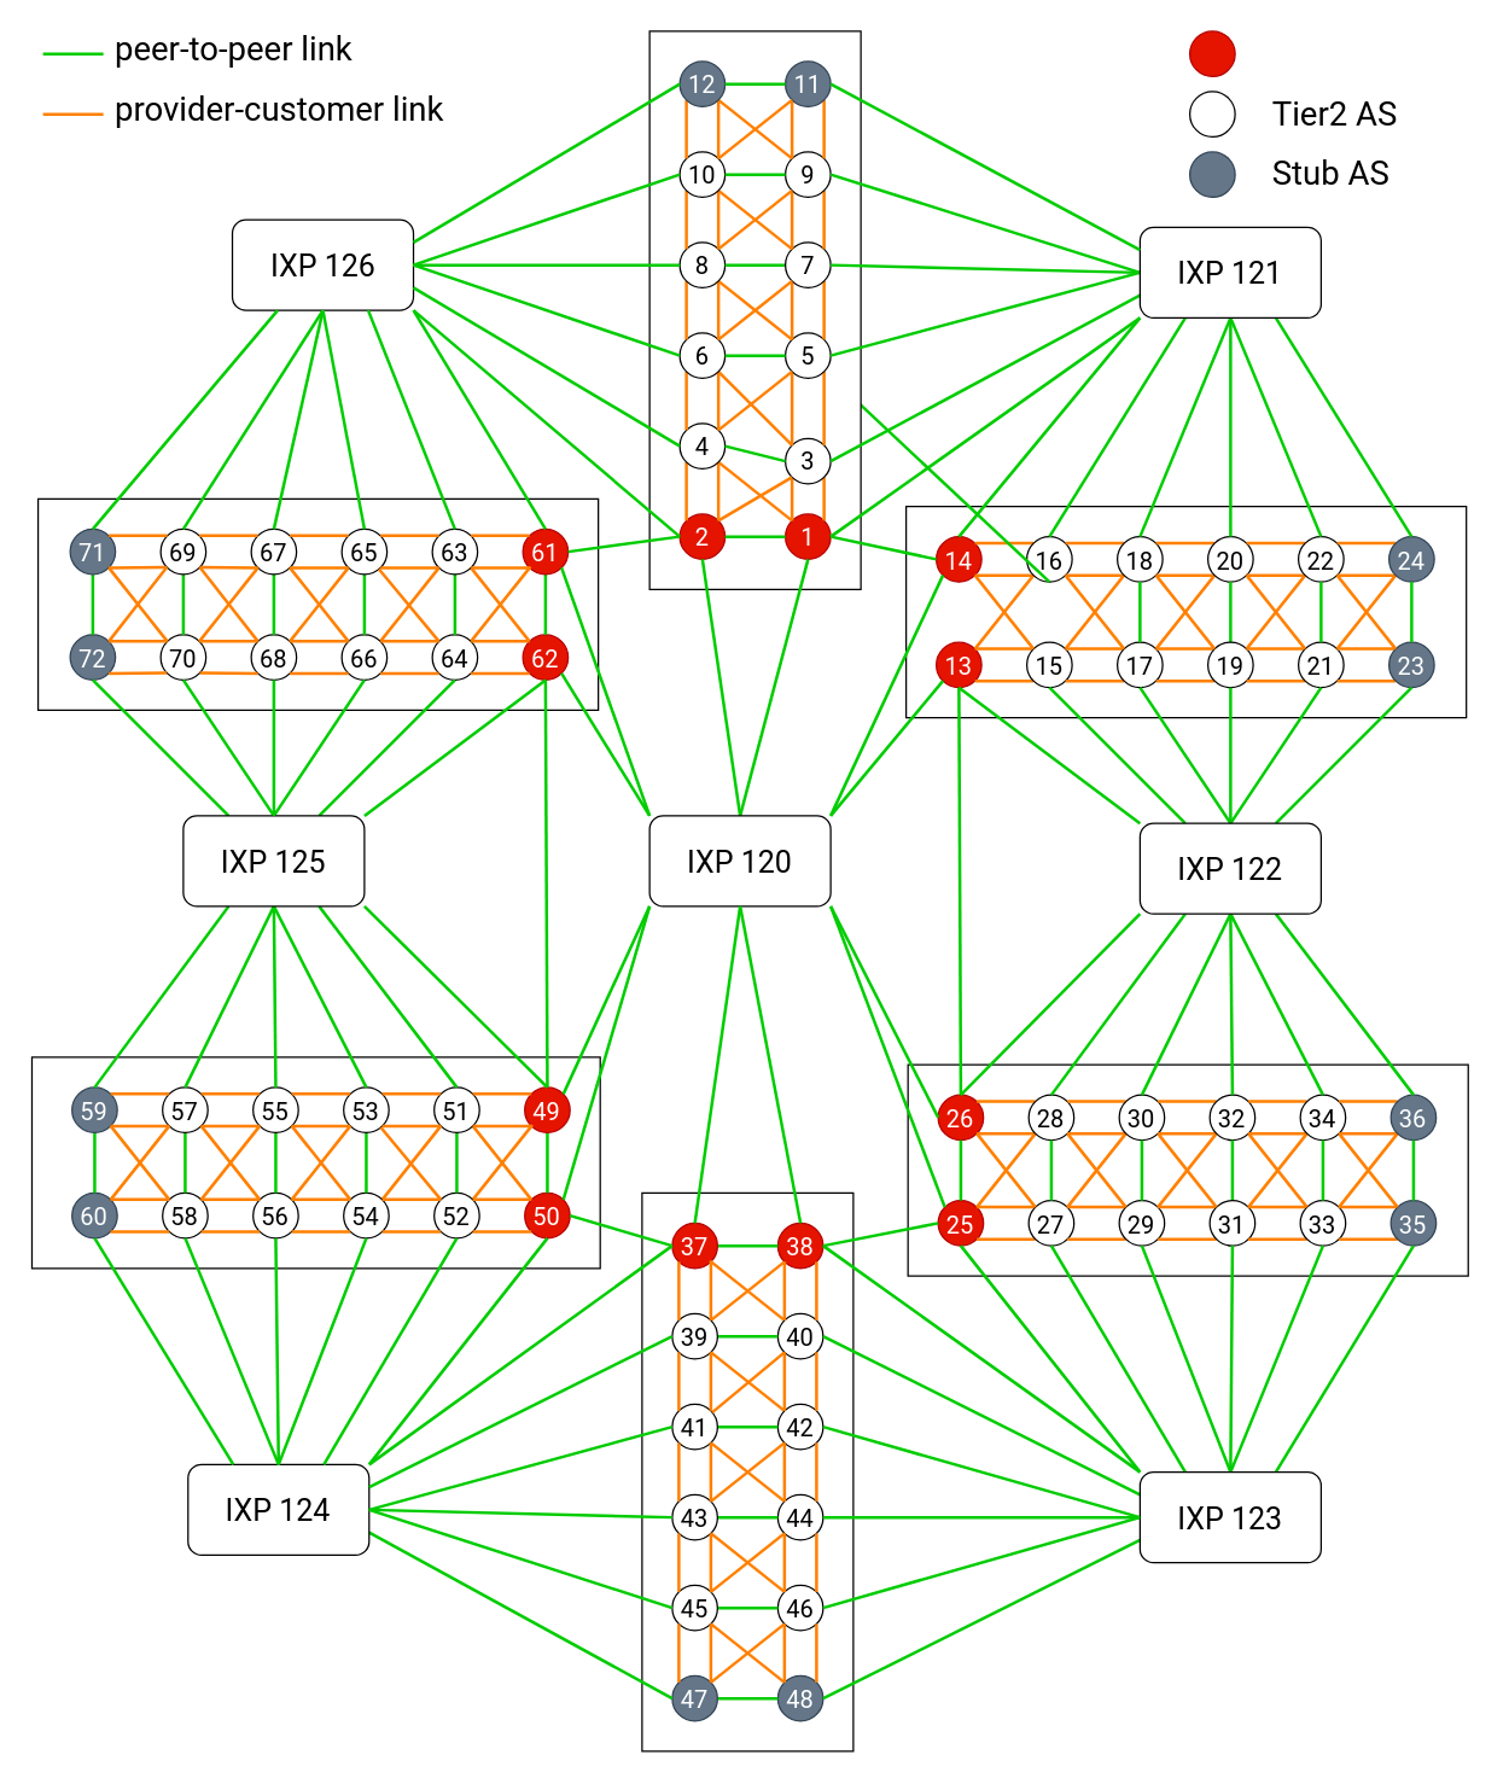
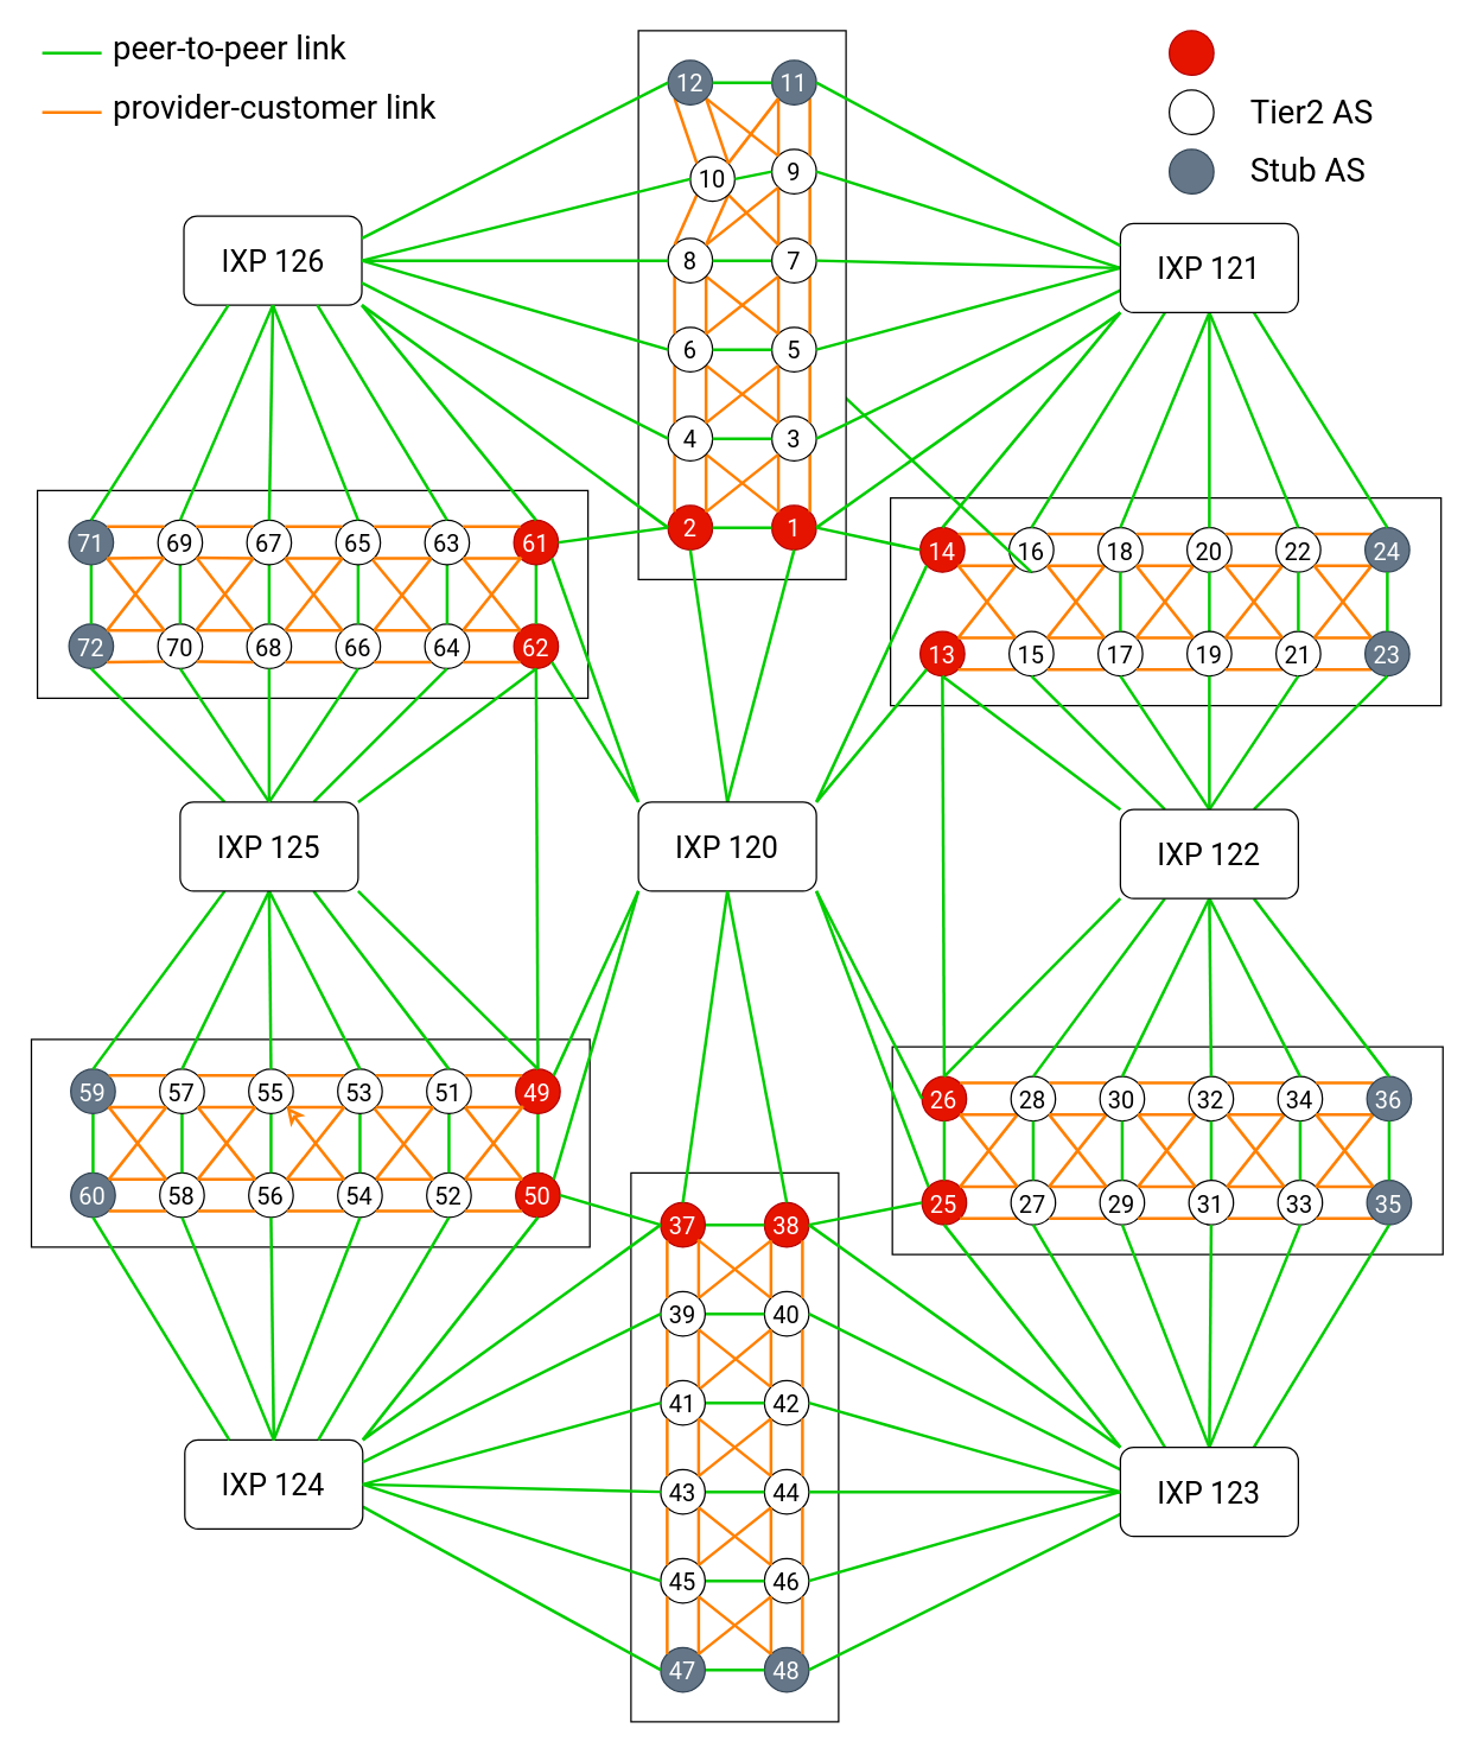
- <mxCell id="286" value="10" style="ellipse;whiteSpace=wrap;html=1;aspect=fixed;fontSize=16;fontFamily=Roboto;" parent="251" vertex="1"><mxGeometry x="20" y="80" width="30" height="30" as="geometry" /></mxCell>
+ <mxCell id="286" value="10" style="ellipse;whiteSpace=wrap;html=1;aspect=fixed;fontSize=16;fontFamily=Roboto;" parent="251" vertex="1"><mxGeometry x="35" y="85" width="30" height="30" as="geometry" /></mxCell>
- <mxCell id="301" value="IXP 126" style="rounded=1;whiteSpace=wrap;html=1;fontFamily=Roboto;fontSize=20;" parent="1" vertex="1"><mxGeometry x="153.51" y="145" width="120" height="60" as="geometry" /></mxCell>
+ <mxCell id="301" value="IXP 126" style="rounded=1;whiteSpace=wrap;html=1;fontFamily=Roboto;fontSize=20;" parent="1" vertex="1"><mxGeometry x="123.51" y="145" width="120" height="60" as="geometry" /></mxCell>
- <mxCell id="262" value="3" style="ellipse;whiteSpace=wrap;html=1;aspect=fixed;fontSize=16;fontFamily=Roboto;" parent="251" vertex="1"><mxGeometry x="90" y="270" width="30" height="30" as="geometry" /></mxCell>
+ <mxCell id="262" value="3" style="ellipse;whiteSpace=wrap;html=1;aspect=fixed;fontSize=16;fontFamily=Roboto;" parent="251" vertex="1"><mxGeometry x="90" y="260" width="30" height="30" as="geometry" /></mxCell>
- <mxCell id="180" style="edgeStyle=none;rounded=0;orthogonalLoop=1;jettySize=auto;html=1;exitX=0;exitY=1;exitDx=0;exitDy=0;entryX=1;entryY=0;entryDx=0;entryDy=0;endArrow=none;endFill=0;strokeColor=#FF8000;strokeWidth=2;fontFamily=Roboto;fontSize=16;horizontal=0;" parent="151" source="166" target="179" edge="1"><mxGeometry x="-49.685" y="-0.005" as="geometry" /></mxCell>
+ <mxCell id="180" style="edgeStyle=none;rounded=0;orthogonalLoop=1;jettySize=auto;html=1;exitX=0;exitY=1;exitDx=0;exitDy=0;entryX=1;entryY=0;entryDx=0;entryDy=0;endArrow=classic;endFill=0;strokeColor=#FF8000;strokeWidth=2;fontFamily=Roboto;fontSize=16;horizontal=0;" parent="151" source="166" target="179" edge="1"><mxGeometry x="-49.685" y="-0.005" as="geometry" /></mxCell>
